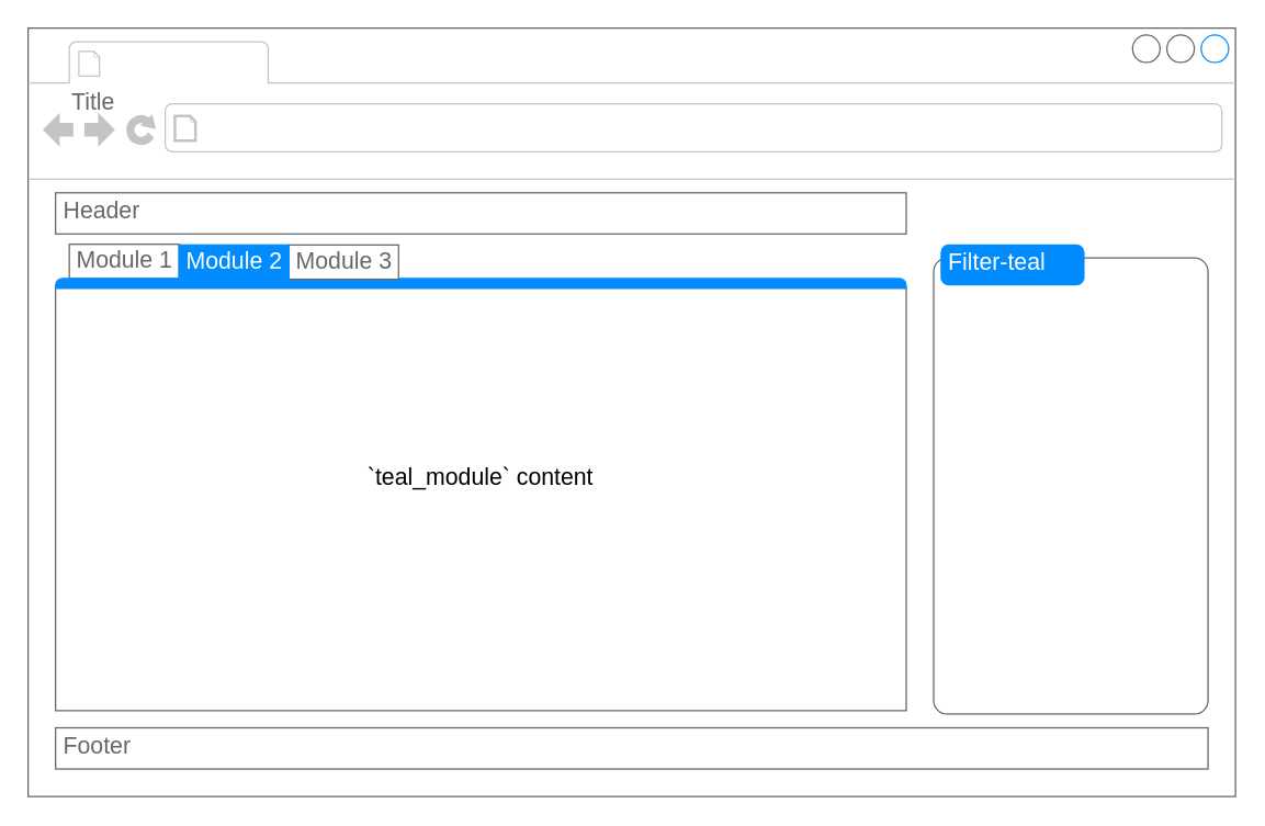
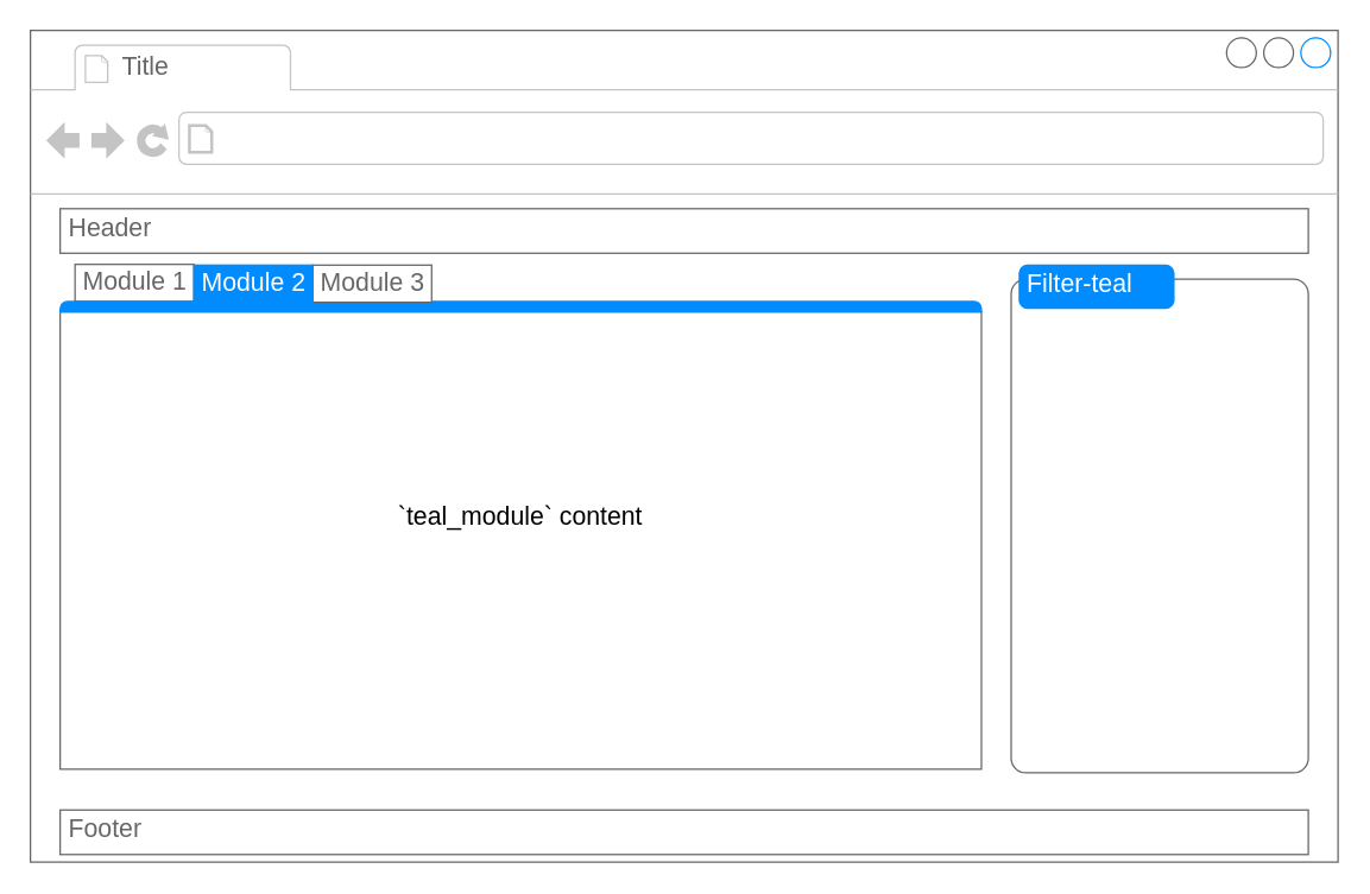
- <mxCell id="3" value="Title" style="strokeWidth=1;shadow=0;dashed=0;align=center;html=1;shape=mxgraph.mockup.containers.anchor;fontSize=17;fontColor=#666666;align=left;whiteSpace=wrap;" vertex="1" parent="2"><mxGeometry x="30" y="42" width="110" height="26" as="geometry" /></mxCell>
+ <mxCell id="3" value="Title" style="strokeWidth=1;shadow=0;dashed=0;align=center;html=1;shape=mxgraph.mockup.containers.anchor;fontSize=17;fontColor=#666666;align=left;whiteSpace=wrap;" vertex="1" parent="2"><mxGeometry x="60" y="12" width="110" height="26" as="geometry" /></mxCell>
- <mxCell id="9" value="Header" style="strokeWidth=1;shadow=0;dashed=0;align=center;html=1;shape=mxgraph.mockup.text.textBox;fontColor=#666666;align=left;fontSize=17;spacingLeft=4;spacingTop=-3;whiteSpace=wrap;strokeColor=#666666;mainText=" vertex="1" parent="2"><mxGeometry x="20" y="120" width="620" height="30" as="geometry" /></mxCell>
+ <mxCell id="9" value="Header" style="strokeWidth=1;shadow=0;dashed=0;align=center;html=1;shape=mxgraph.mockup.text.textBox;fontColor=#666666;align=left;fontSize=17;spacingLeft=4;spacingTop=-3;whiteSpace=wrap;strokeColor=#666666;mainText=" vertex="1" parent="2"><mxGeometry x="20" y="120" width="840" height="30" as="geometry" /></mxCell>
- <mxCell id="10" value="Footer" style="strokeWidth=1;shadow=0;dashed=0;align=center;html=1;shape=mxgraph.mockup.text.textBox;fontColor=#666666;align=left;fontSize=17;spacingLeft=4;spacingTop=-3;whiteSpace=wrap;strokeColor=#666666;mainText=" vertex="1" parent="2"><mxGeometry x="20" y="510" width="840" height="30" as="geometry" /></mxCell>
+ <mxCell id="10" value="Footer" style="strokeWidth=1;shadow=0;dashed=0;align=center;html=1;shape=mxgraph.mockup.text.textBox;fontColor=#666666;align=left;fontSize=17;spacingLeft=4;spacingTop=-3;whiteSpace=wrap;strokeColor=#666666;mainText=" vertex="1" parent="2"><mxGeometry x="20" y="525" width="840" height="30" as="geometry" /></mxCell>
